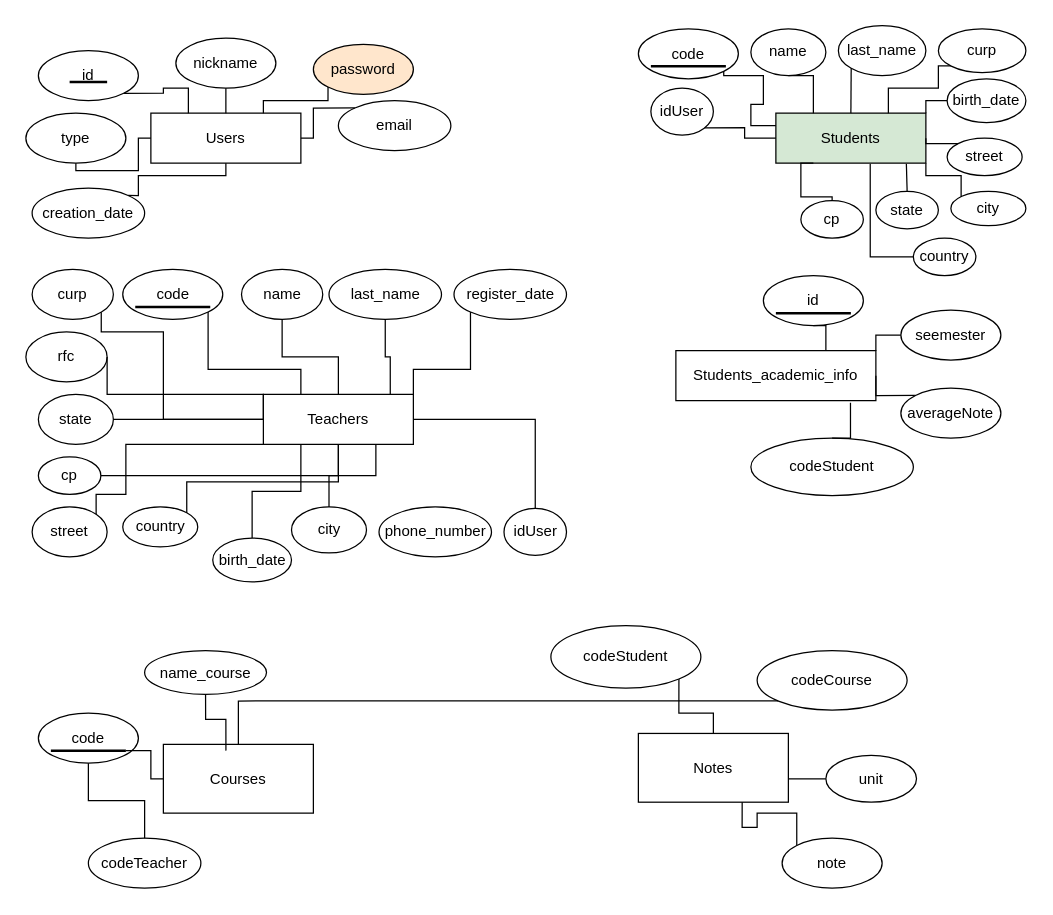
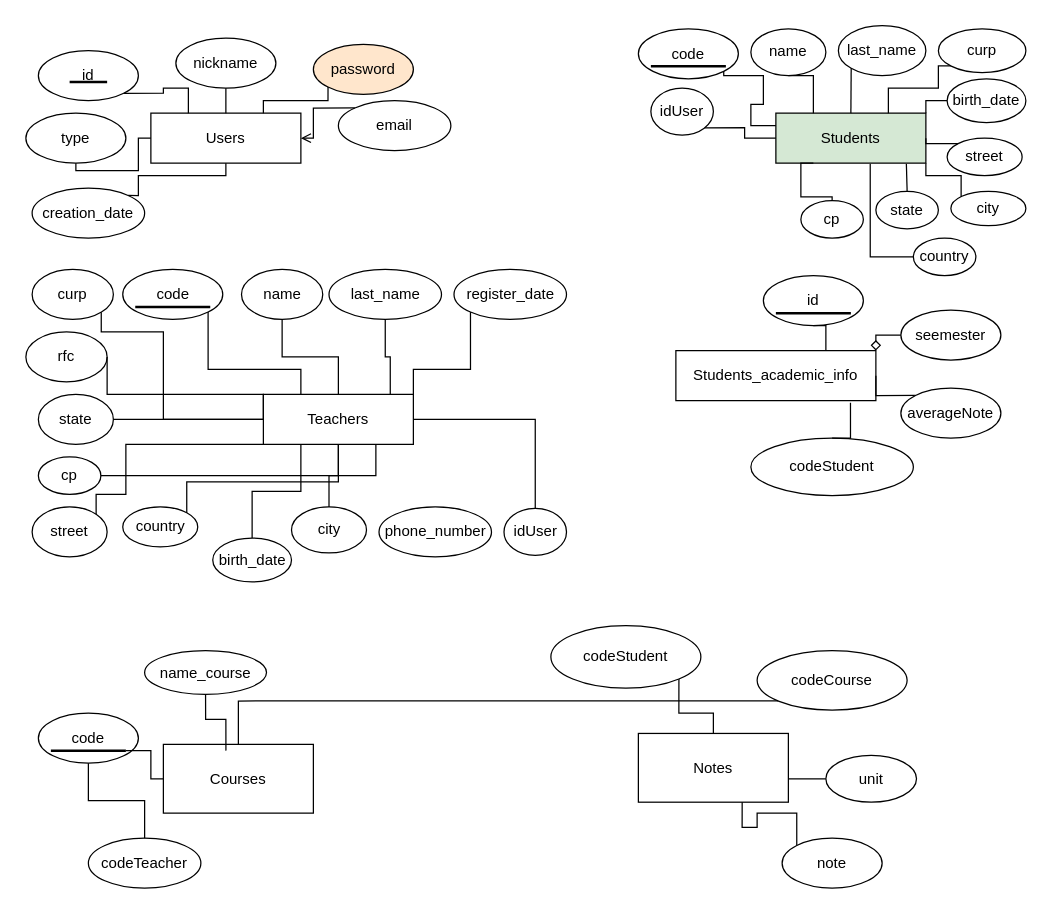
- <mxCell id="21" style="edgeStyle=orthogonalEdgeStyle;rounded=0;orthogonalLoop=1;jettySize=auto;html=1;exitX=0;exitY=0;exitDx=0;exitDy=0;entryX=1;entryY=0.5;entryDx=0;entryDy=0;endArrow=none;endFill=0;strokeColor=default;" parent="1" source="13" target="2" edge="1"><mxGeometry relative="1" as="geometry" /></mxCell>
+ <mxCell id="21" style="edgeStyle=orthogonalEdgeStyle;rounded=0;orthogonalLoop=1;jettySize=auto;html=1;exitX=0;exitY=0;exitDx=0;exitDy=0;entryX=1;entryY=0.5;entryDx=0;entryDy=0;endArrow=open;endFill=0;strokeColor=default;" parent="1" source="13" target="2" edge="1"><mxGeometry relative="1" as="geometry" /></mxCell>
- <mxCell id="61" style="edgeStyle=orthogonalEdgeStyle;rounded=0;orthogonalLoop=1;jettySize=auto;html=1;exitX=0;exitY=0.5;exitDx=0;exitDy=0;entryX=1;entryY=0;entryDx=0;entryDy=0;endArrow=none;endFill=0;strokeColor=default;" parent="1" source="62" target="55" edge="1"><mxGeometry relative="1" as="geometry" /></mxCell>
+ <mxCell id="61" style="edgeStyle=orthogonalEdgeStyle;rounded=0;orthogonalLoop=1;jettySize=auto;html=1;exitX=0;exitY=0.5;exitDx=0;exitDy=0;entryX=1;entryY=0;entryDx=0;entryDy=0;endArrow=diamond;endFill=0;strokeColor=default;" parent="1" source="62" target="55" edge="1"><mxGeometry relative="1" as="geometry" /></mxCell>
